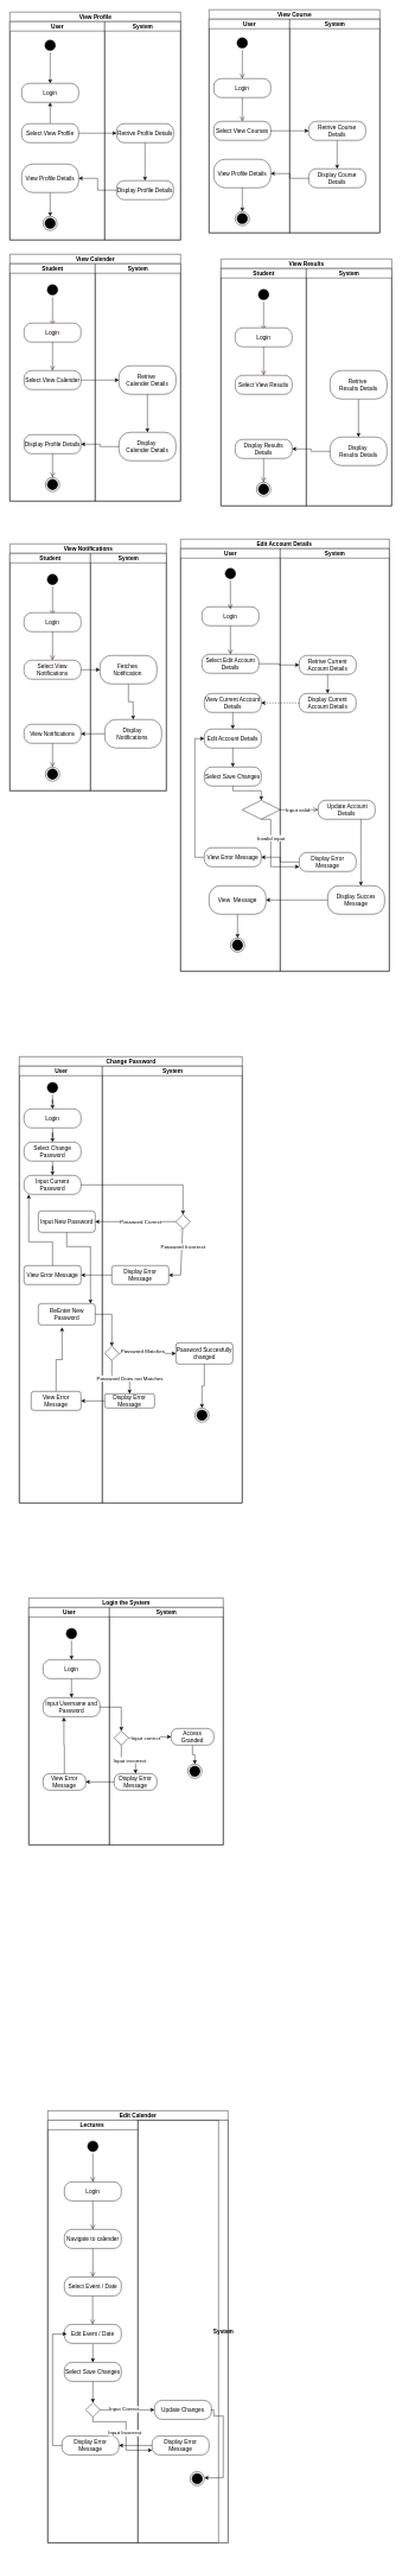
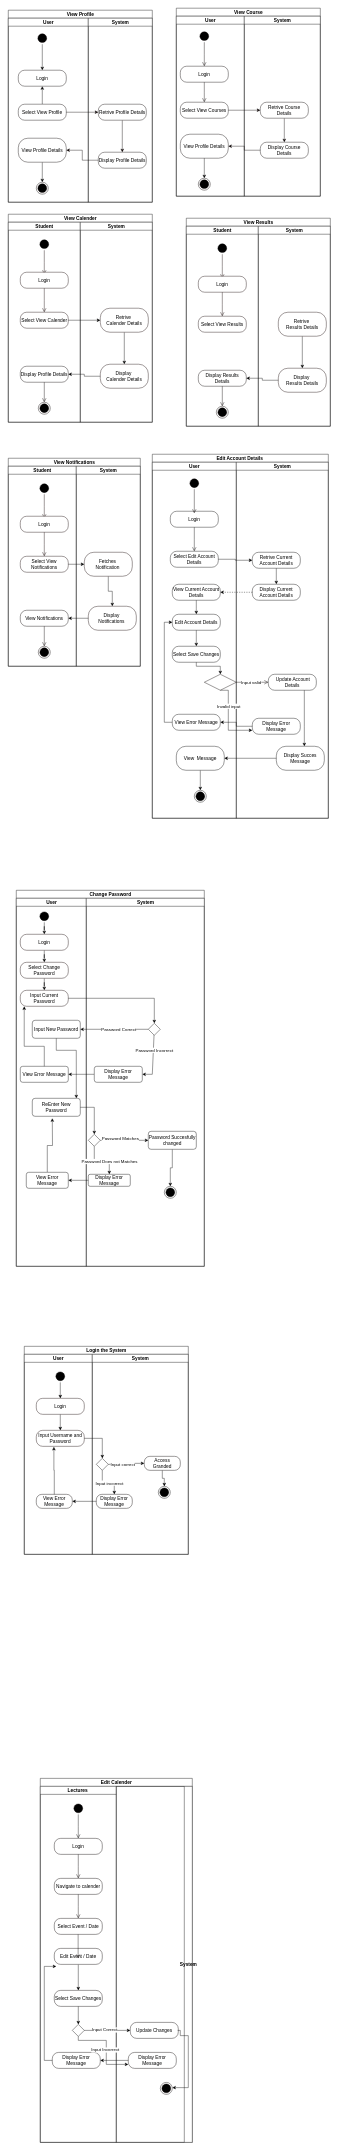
- <mxCell id="183" value="Edit Event / Date" style="rounded=1;whiteSpace=wrap;html=1;arcSize=40;fontColor=#000000;fillColor=#FFFFFF;strokeColor=#080000;" parent="174" vertex="1"><mxGeometry x="35.0" y="430" width="120" height="40" as="geometry" /></mxCell>
+ <mxCell id="183" value="Edit Event / Date" style="rounded=1;whiteSpace=wrap;html=1;arcSize=40;fontColor=#000000;fillColor=#FFFFFF;strokeColor=#080000;" parent="174" vertex="1"><mxGeometry x="35.0" y="405" width="120" height="40" as="geometry" /></mxCell>
